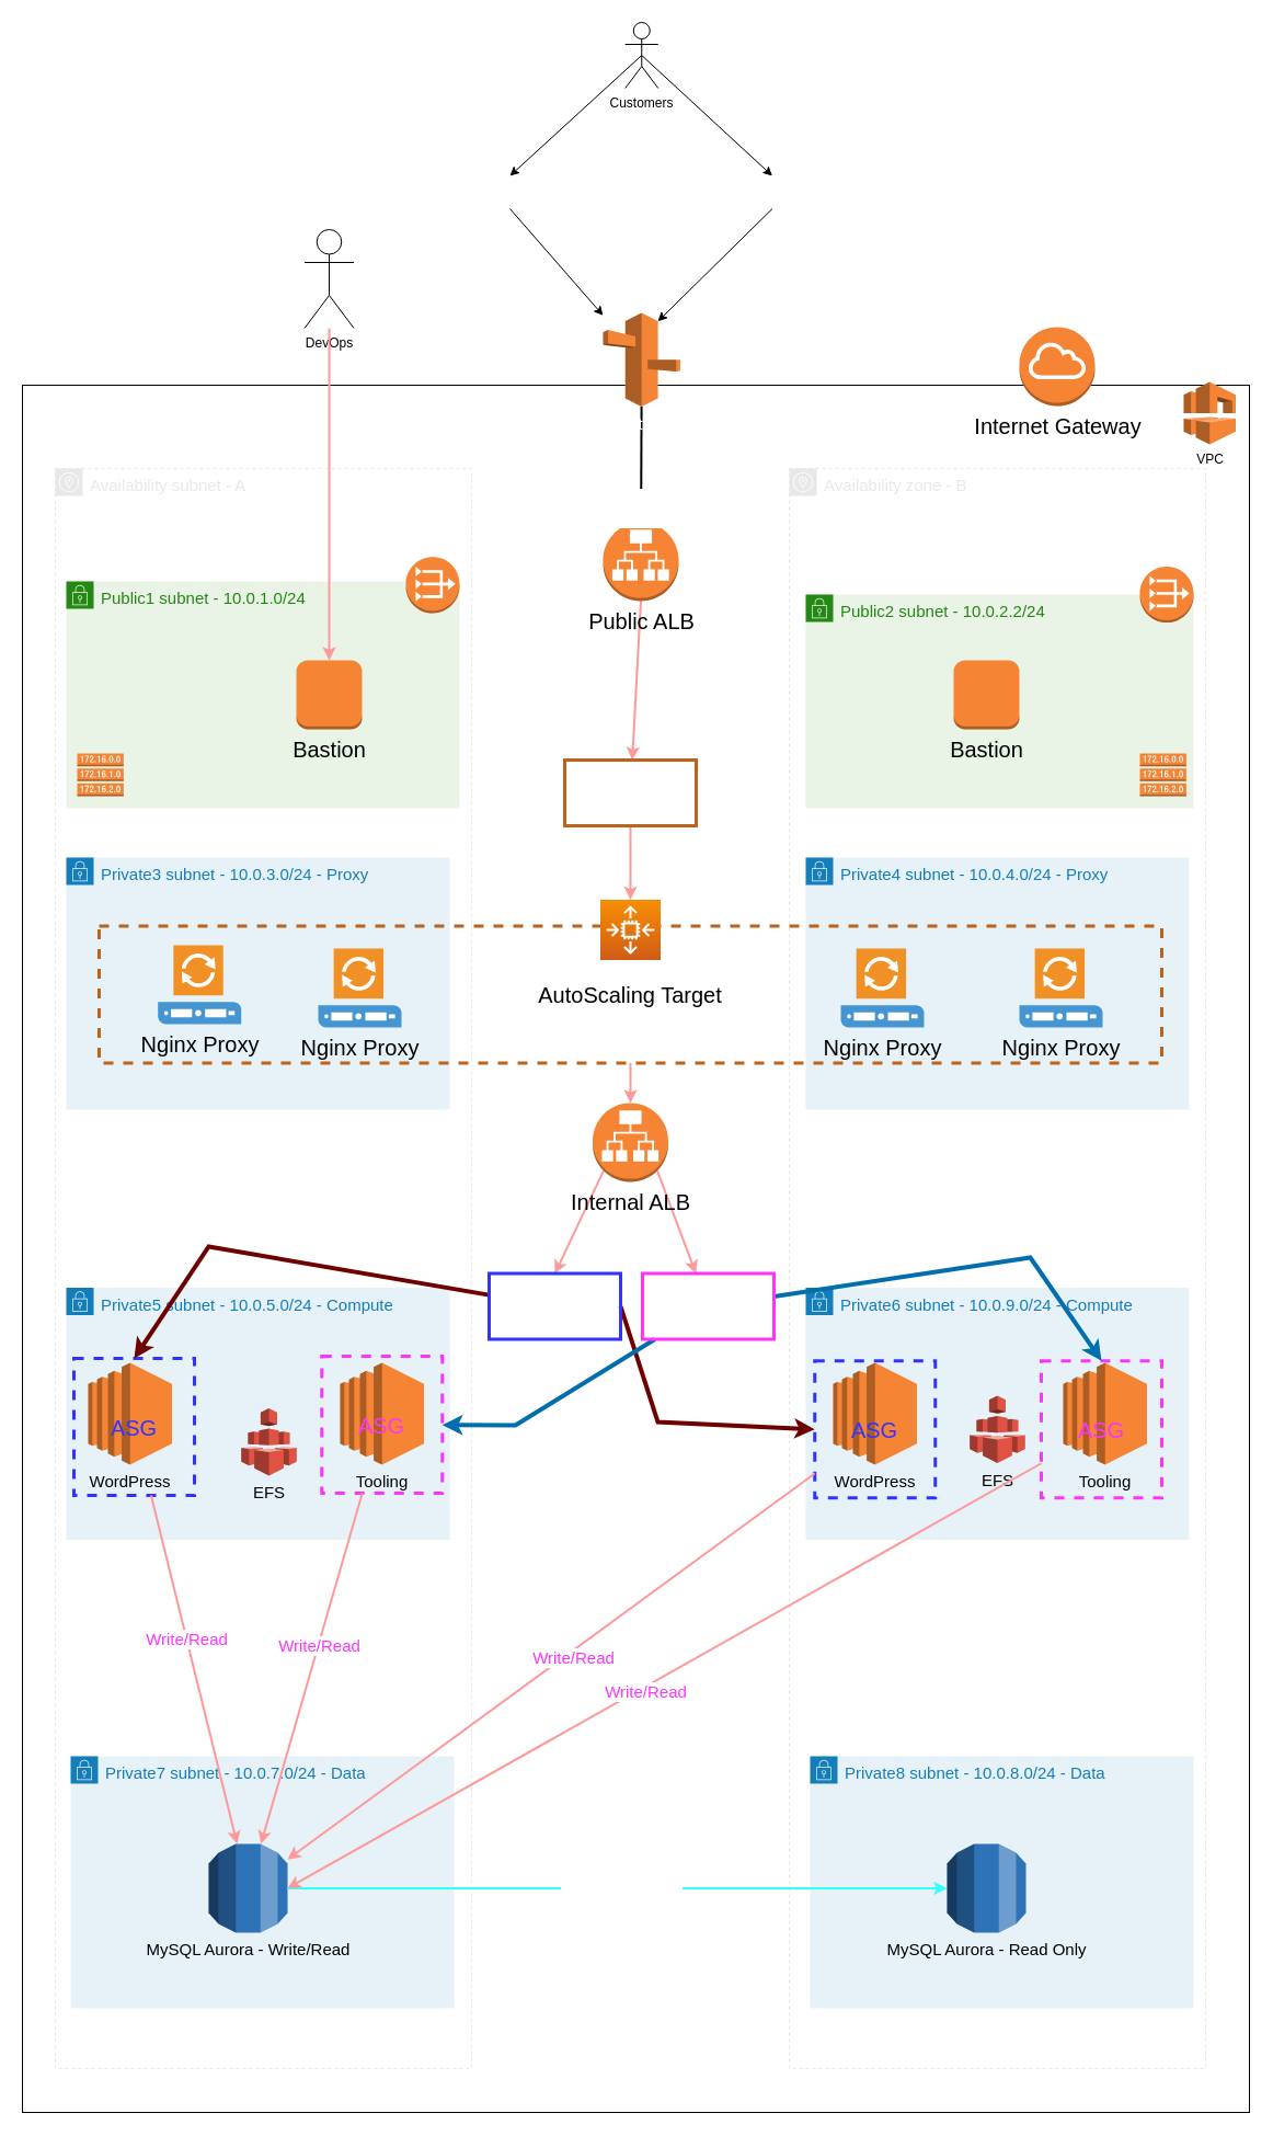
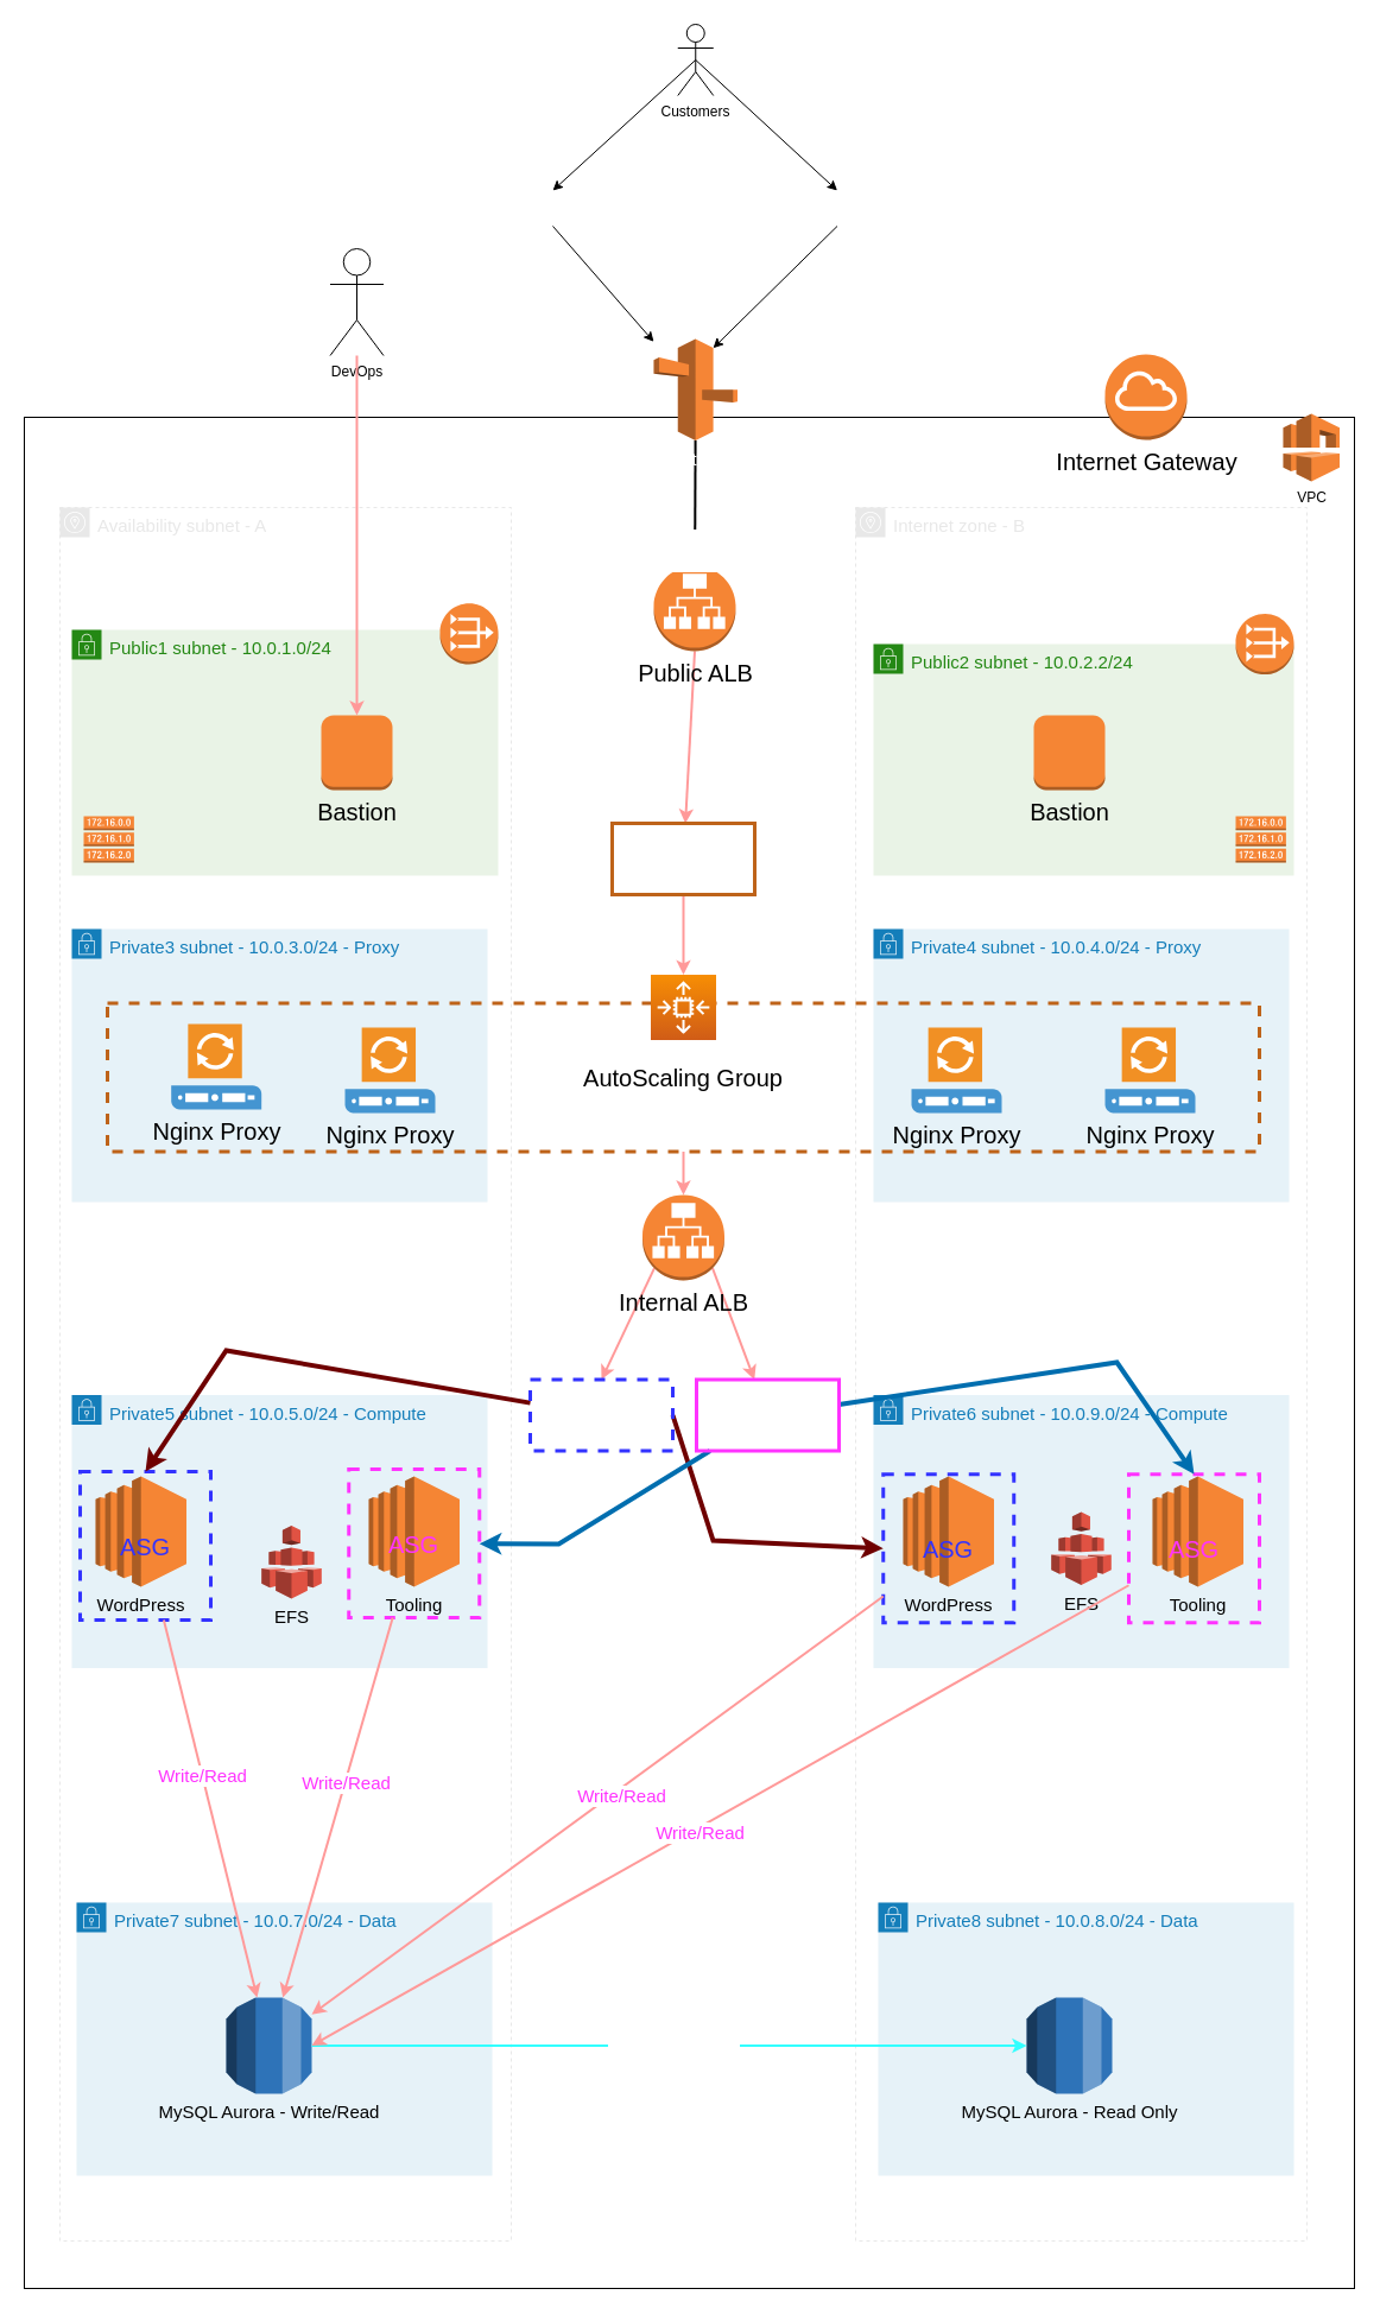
- <mxCell id="9" value="&lt;font style=&quot;font-size: 15px;&quot;&gt;Availability zone - B&lt;/font&gt;" style="outlineConnect=0;gradientColor=none;html=1;whiteSpace=wrap;fontSize=12;fontStyle=0;shape=mxgraph.aws4.group;grIcon=mxgraph.aws4.group_availability_zone;strokeColor=#E8E8E8;fillColor=none;verticalAlign=top;align=left;spacingLeft=30;fontColor=#E8E8E8;dashed=1;rounded=0;" parent="1" vertex="1"><mxGeometry x="720" y="427" width="380" height="1460" as="geometry" /></mxCell>
+ <mxCell id="9" value="&lt;font style=&quot;font-size: 15px;&quot;&gt;Internet zone - B&lt;/font&gt;" style="outlineConnect=0;gradientColor=none;html=1;whiteSpace=wrap;fontSize=12;fontStyle=0;shape=mxgraph.aws4.group;grIcon=mxgraph.aws4.group_availability_zone;strokeColor=#E8E8E8;fillColor=none;verticalAlign=top;align=left;spacingLeft=30;fontColor=#E8E8E8;dashed=1;rounded=0;" parent="1" vertex="1"><mxGeometry x="720" y="427" width="380" height="1460" as="geometry" /></mxCell>
- <mxCell id="35" value="AutoScaling Target" style="rounded=0;whiteSpace=wrap;html=1;strokeWidth=3;fontSize=20;fillColor=none;dashed=1;strokeColor=#be6319;" parent="1" vertex="1"><mxGeometry x="90" y="844.5" width="970" height="125" as="geometry" /></mxCell>
+ <mxCell id="35" value="AutoScaling Group" style="rounded=0;whiteSpace=wrap;html=1;strokeWidth=3;fontSize=20;fillColor=none;dashed=1;strokeColor=#be6319;" parent="1" vertex="1"><mxGeometry x="90" y="844.5" width="970" height="125" as="geometry" /></mxCell>
- <mxCell id="65" value="&lt;font color=&quot;#ffffff&quot;&gt;Target Group (Wordpress)&lt;/font&gt;" style="rounded=0;whiteSpace=wrap;html=1;strokeColor=#3333FF;strokeWidth=3;fontSize=15;fontColor=#000000;fillColor=none;" parent="1" vertex="1"><mxGeometry x="446" y="1161.5" width="120" height="60" as="geometry" /></mxCell>
+ <mxCell id="65" value="&lt;font color=&quot;#ffffff&quot;&gt;Target Group (Wordpress)&lt;/font&gt;" style="rounded=0;whiteSpace=wrap;html=1;strokeColor=#3333FF;strokeWidth=3;fontSize=15;fontColor=#000000;fillColor=none;dashed=1;" parent="1" vertex="1"><mxGeometry x="446" y="1161.5" width="120" height="60" as="geometry" /></mxCell>
